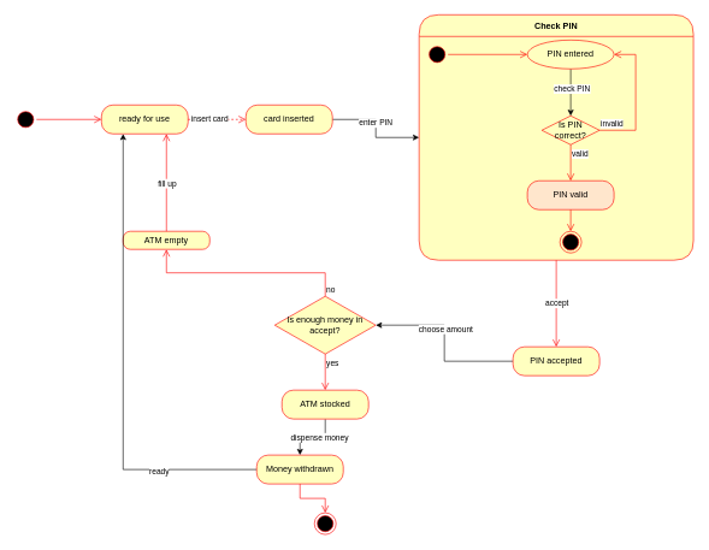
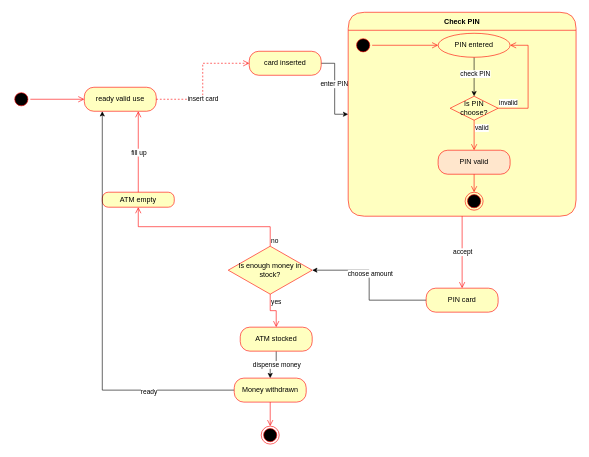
- <mxCell id="2" value="ready for use" style="rounded=1;whiteSpace=wrap;html=1;arcSize=40;fontColor=#000000;fillColor=#ffffc0;strokeColor=#ff0000;" parent="1" vertex="1"><mxGeometry x="140" y="145" width="120" height="40" as="geometry" /></mxCell>
+ <mxCell id="2" value="ready valid use" style="rounded=1;whiteSpace=wrap;html=1;arcSize=40;fontColor=#000000;fillColor=#ffffc0;strokeColor=#ff0000;" parent="1" vertex="1"><mxGeometry x="140" y="145" width="120" height="40" as="geometry" /></mxCell>
- <mxCell id="30" value="card inserted" style="rounded=1;whiteSpace=wrap;html=1;arcSize=40;fontColor=#000000;fillColor=#ffffc0;strokeColor=#ff0000;" parent="1" vertex="1"><mxGeometry x="340" y="145" width="120" height="40" as="geometry" /></mxCell>
+ <mxCell id="30" value="card inserted" style="rounded=1;whiteSpace=wrap;html=1;arcSize=40;fontColor=#000000;fillColor=#ffffc0;strokeColor=#ff0000;" parent="1" vertex="1"><mxGeometry x="415" y="85" width="120" height="40" as="geometry" /></mxCell>
- <mxCell id="31" value="Is PIN correct?" style="rhombus;whiteSpace=wrap;html=1;fontColor=#000000;fillColor=#ffffc0;strokeColor=#ff0000;" parent="1" vertex="1"><mxGeometry x="750" y="160" width="80" height="40" as="geometry" /></mxCell>
+ <mxCell id="31" value="Is PIN choose?" style="rhombus;whiteSpace=wrap;html=1;fontColor=#000000;fillColor=#ffffc0;strokeColor=#ff0000;" parent="1" vertex="1"><mxGeometry x="750" y="160" width="80" height="40" as="geometry" /></mxCell>
- <mxCell id="21" value="Is enough money in accept?" style="rhombus;whiteSpace=wrap;html=1;fontColor=#000000;fillColor=#ffffc0;strokeColor=#ff0000;" parent="1" vertex="1"><mxGeometry x="380" y="410" width="140" height="80" as="geometry" /></mxCell>
+ <mxCell id="21" value="Is enough money in stock?" style="rhombus;whiteSpace=wrap;html=1;fontColor=#000000;fillColor=#ffffc0;strokeColor=#ff0000;" parent="1" vertex="1"><mxGeometry x="380" y="410" width="140" height="80" as="geometry" /></mxCell>
- <mxCell id="20" value="PIN accepted" style="rounded=1;whiteSpace=wrap;html=1;arcSize=40;fontColor=#000000;fillColor=#ffffc0;strokeColor=#ff0000;" parent="1" vertex="1"><mxGeometry x="710" y="480" width="120" height="40" as="geometry" /></mxCell>
+ <mxCell id="20" value="PIN card" style="rounded=1;whiteSpace=wrap;html=1;arcSize=40;fontColor=#000000;fillColor=#ffffc0;strokeColor=#ff0000;" parent="1" vertex="1"><mxGeometry x="710" y="480" width="120" height="40" as="geometry" /></mxCell>
- <mxCell id="29" value="ATM stocked" style="rounded=1;whiteSpace=wrap;html=1;arcSize=40;fontColor=#000000;fillColor=#ffffc0;strokeColor=#ff0000;" parent="1" vertex="1"><mxGeometry x="390" y="540" width="120" height="40" as="geometry" /></mxCell>
+ <mxCell id="29" value="ATM stocked" style="rounded=1;whiteSpace=wrap;html=1;arcSize=40;fontColor=#000000;fillColor=#ffffc0;strokeColor=#ff0000;" parent="1" vertex="1"><mxGeometry x="400" y="545" width="120" height="40" as="geometry" /></mxCell>
- <mxCell id="37" value="Money withdrawn" style="rounded=1;whiteSpace=wrap;html=1;arcSize=40;fontColor=#000000;fillColor=#ffffc0;strokeColor=#ff0000;" parent="1" vertex="1"><mxGeometry x="355" y="630" width="120" height="40" as="geometry" /></mxCell>
+ <mxCell id="37" value="Money withdrawn" style="rounded=1;whiteSpace=wrap;html=1;arcSize=40;fontColor=#000000;fillColor=#ffffc0;strokeColor=#ff0000;" parent="1" vertex="1"><mxGeometry x="390" y="630" width="120" height="40" as="geometry" /></mxCell>
